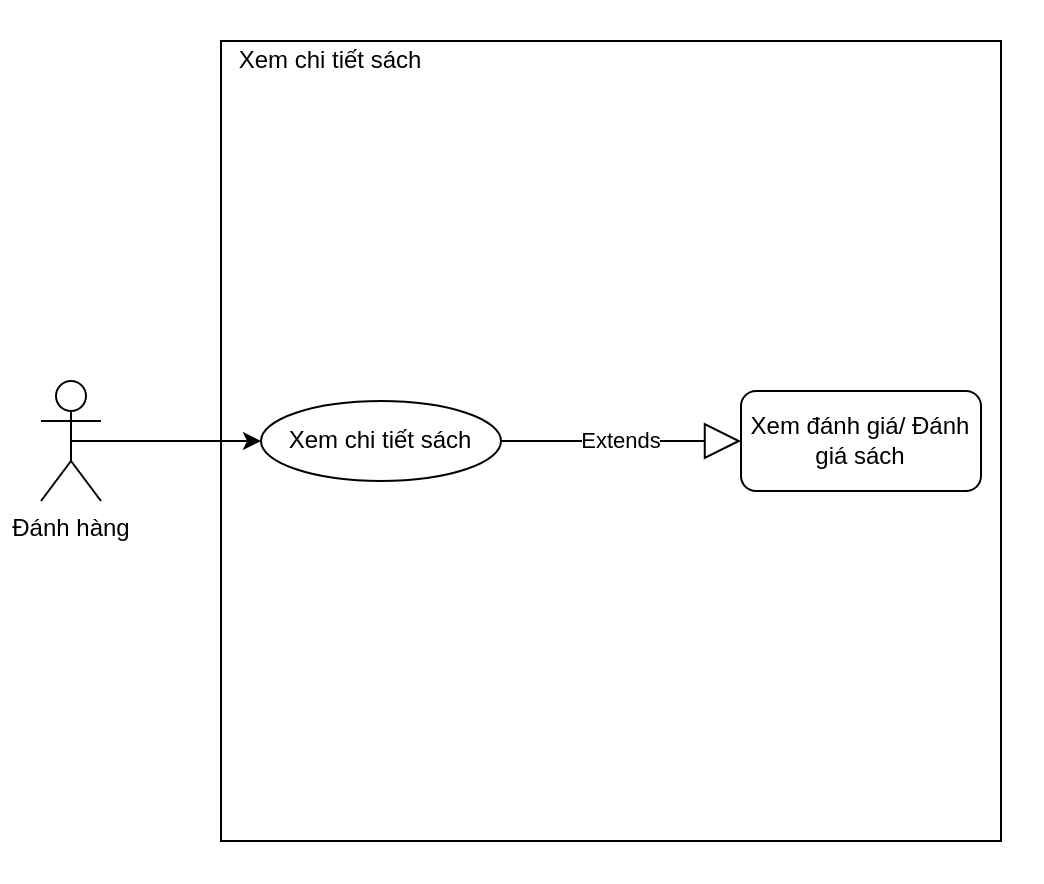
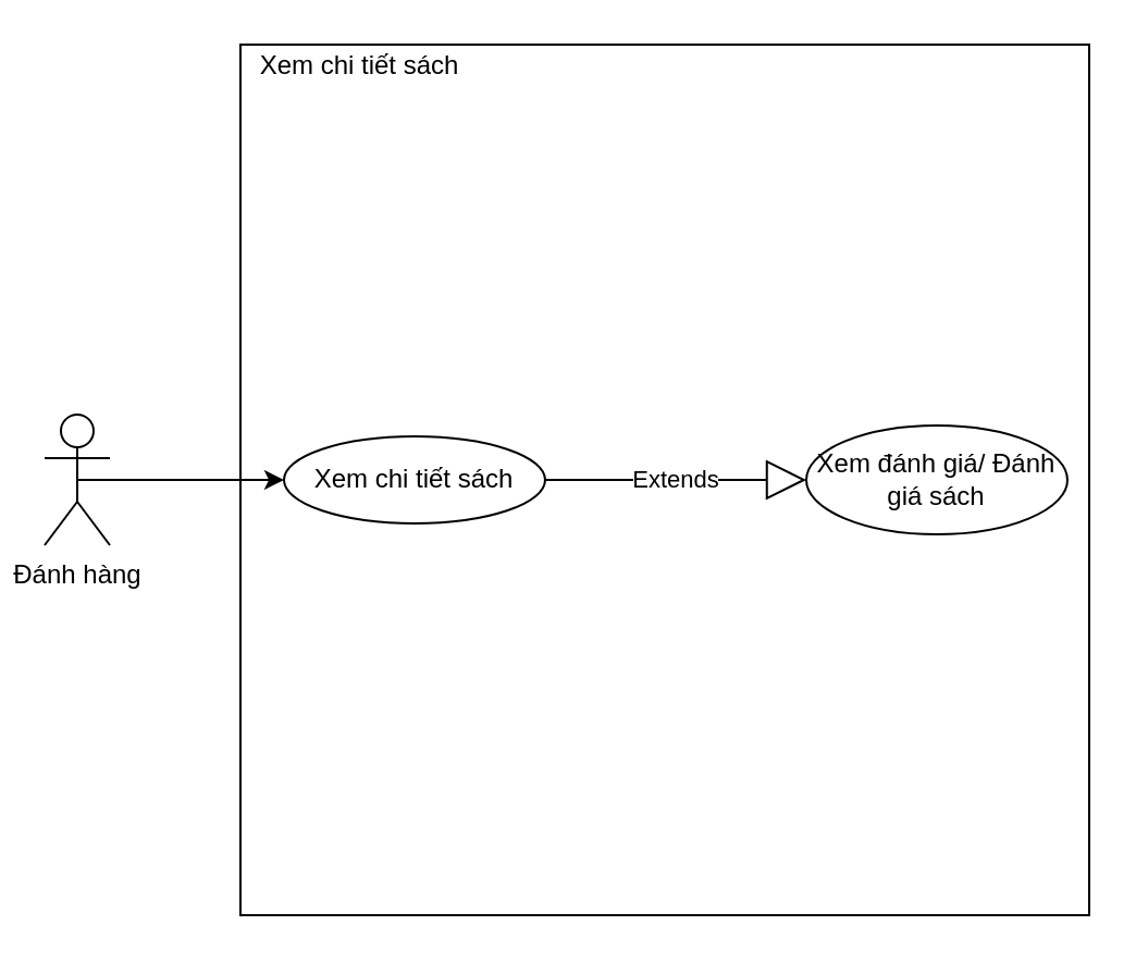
- <mxCell id="5" value="Xem đánh giá/ Đánh giá sách" style="whiteSpace=wrap;html=1;rounded=1;" vertex="1" parent="1"><mxGeometry x="370" y="195" width="120" height="50" as="geometry" /></mxCell>
+ <mxCell id="5" value="Xem đánh giá/ Đánh giá sách" style="ellipse;whiteSpace=wrap;html=1;" vertex="1" parent="1"><mxGeometry x="370" y="195" width="120" height="50" as="geometry" /></mxCell>
